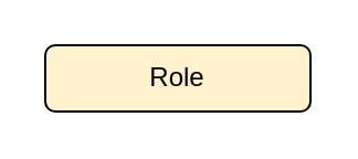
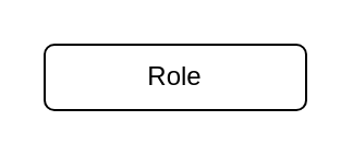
- <mxCell id="2" value="Role" style="rounded=1;whiteSpace=wrap;html=1;fillColor=#fff2cc;" vertex="1" parent="1"><mxGeometry x="20" y="20" width="120" height="30" as="geometry" /></mxCell>
+ <mxCell id="2" value="Role" style="rounded=1;whiteSpace=wrap;html=1;" vertex="1" parent="1"><mxGeometry x="20" y="20" width="120" height="30" as="geometry" /></mxCell>
